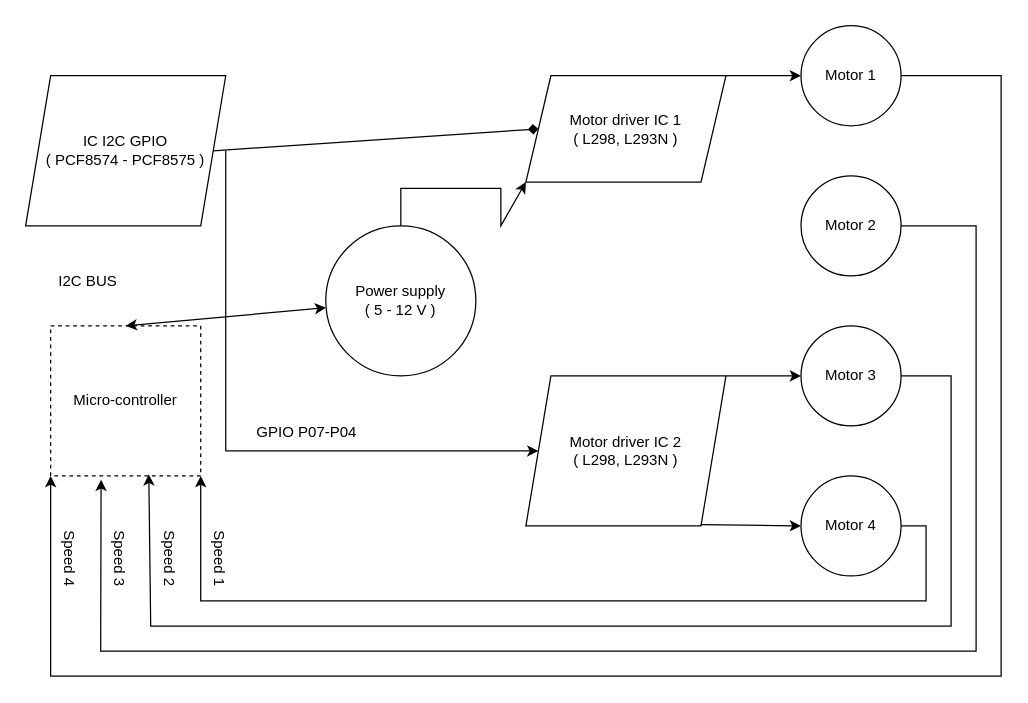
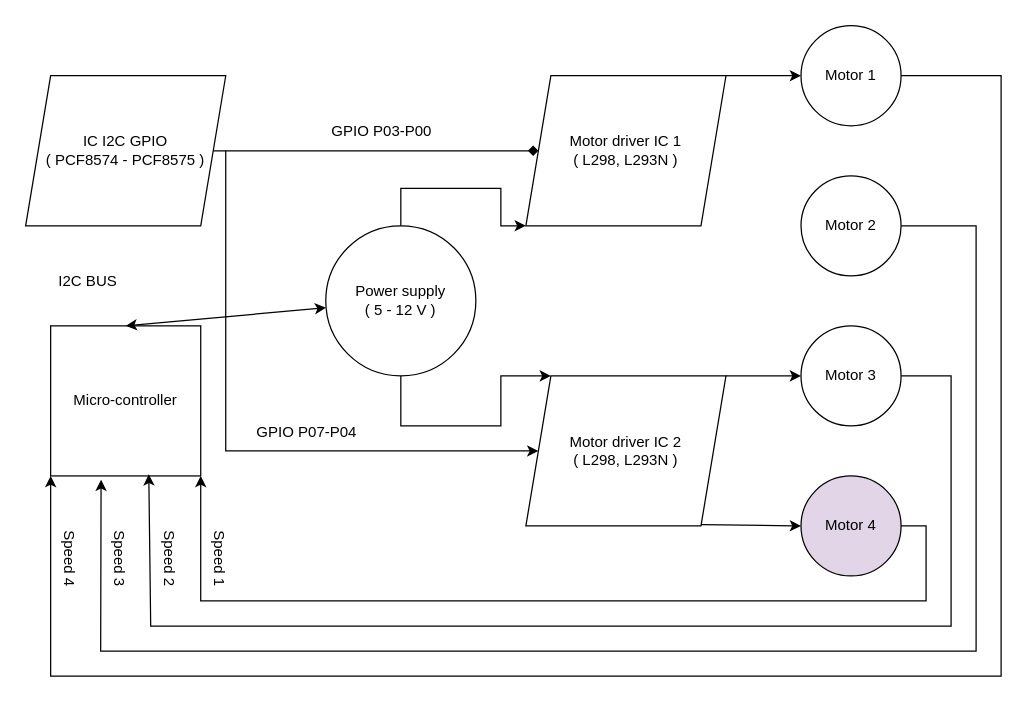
- <mxCell id="4" value="Motor driver IC 1&lt;div&gt;( L298, L293N )&lt;/div&gt;" style="shape=parallelogram;perimeter=parallelogramPerimeter;whiteSpace=wrap;html=1;fixedSize=1;" vertex="1" parent="1"><mxGeometry x="420" y="60" width="160" height="85" as="geometry" /></mxCell>
+ <mxCell id="4" value="Motor driver IC 1&lt;div&gt;( L298, L293N )&lt;/div&gt;" style="shape=parallelogram;perimeter=parallelogramPerimeter;whiteSpace=wrap;html=1;fixedSize=1;" vertex="1" parent="1"><mxGeometry x="420" y="60" width="160" height="120" as="geometry" /></mxCell>
+ <mxCell id="20" value="GPIO P03-P00" style="text;html=1;align=center;verticalAlign=middle;whiteSpace=wrap;rounded=0;" vertex="1" parent="1"><mxGeometry x="260" y="90" width="90" height="30" as="geometry" /></mxCell>
- <mxCell id="2" value="Micro-controller" style="whiteSpace=wrap;html=1;aspect=fixed;dashed=1;" parent="1" vertex="1"><mxGeometry x="40" y="260" width="120" height="120" as="geometry" /></mxCell>
+ <mxCell id="2" value="Micro-controller" style="whiteSpace=wrap;html=1;aspect=fixed;" parent="1" vertex="1"><mxGeometry x="40" y="260" width="120" height="120" as="geometry" /></mxCell>
+ <mxCell id="8" value="" style="endArrow=classic;html=1;rounded=0;exitX=0.5;exitY=1;exitDx=0;exitDy=0;entryX=0.125;entryY=0;entryDx=0;entryDy=0;entryPerimeter=0;" edge="1" parent="1" source="6" target="5"><mxGeometry width="50" height="50" relative="1" as="geometry"><mxPoint x="320" y="370" as="sourcePoint" /><mxPoint x="420" y="340" as="targetPoint" /><Array as="points"><mxPoint x="320" y="340" /><mxPoint x="400" y="340" /><mxPoint x="400" y="300" /></Array></mxGeometry></mxCell>
- <mxCell id="16" value="Motor 4" style="ellipse;whiteSpace=wrap;html=1;aspect=fixed;" vertex="1" parent="1"><mxGeometry x="640" y="380" width="80" height="80" as="geometry" /></mxCell>
+ <mxCell id="16" value="Motor 4" style="ellipse;whiteSpace=wrap;html=1;aspect=fixed;fillColor=#e1d5e7;" vertex="1" parent="1"><mxGeometry x="640" y="380" width="80" height="80" as="geometry" /></mxCell>
